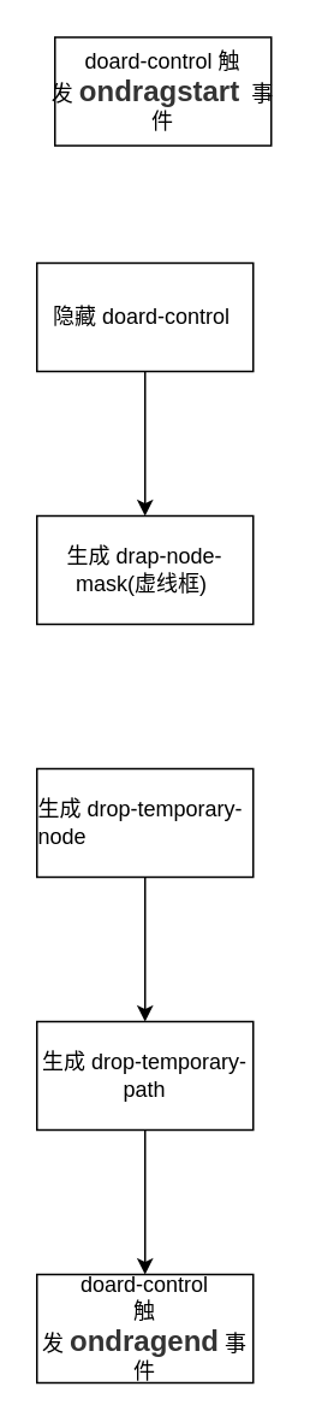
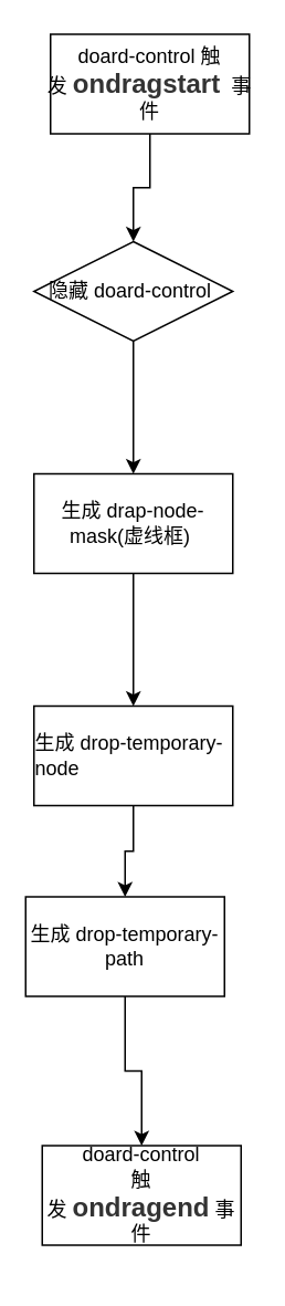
+ <mxCell id="2" value="" style="edgeStyle=orthogonalEdgeStyle;rounded=0;orthogonalLoop=1;jettySize=auto;html=1;" edge="1" parent="1" source="3" target="5"><mxGeometry relative="1" as="geometry" /></mxCell>
- <mxCell id="5" value="隐藏 doard-control&amp;nbsp;" style="whiteSpace=wrap;html=1;rounded=0;" vertex="1" parent="1"><mxGeometry x="20" y="145" width="120" height="60" as="geometry" /></mxCell>
+ <mxCell id="5" value="隐藏 doard-control&amp;nbsp;" style="rhombus;whiteSpace=wrap;html=1;" vertex="1" parent="1"><mxGeometry x="20" y="145" width="120" height="60" as="geometry" /></mxCell>
+ <mxCell id="6" value="" style="edgeStyle=orthogonalEdgeStyle;rounded=0;orthogonalLoop=1;jettySize=auto;html=1;" edge="1" parent="1" source="7" target="9"><mxGeometry relative="1" as="geometry" /></mxCell>
- <mxCell id="11" value="生成 drop-temporary-path" style="whiteSpace=wrap;html=1;rounded=0;" vertex="1" parent="1"><mxGeometry x="20" y="565" width="120" height="60" as="geometry" /></mxCell>
+ <mxCell id="11" value="生成 drop-temporary-path" style="whiteSpace=wrap;html=1;rounded=0;" vertex="1" parent="1"><mxGeometry x="15" y="540" width="120" height="60" as="geometry" /></mxCell>
- <mxCell id="12" value="&amp;nbsp;doard-control&amp;nbsp;&lt;br&gt;触发&amp;nbsp;&lt;span style=&quot;color: rgb(51 , 51 , 51) ; font-family: &amp;#34;arial&amp;#34; ; font-size: medium ; font-weight: 700 ; text-align: justify ; background-color: rgb(255 , 255 , 255)&quot;&gt;ondragend&lt;/span&gt;&amp;nbsp;事件" style="whiteSpace=wrap;html=1;rounded=0;" vertex="1" parent="1"><mxGeometry x="20" y="705" width="120" height="60" as="geometry" /></mxCell>
+ <mxCell id="12" value="&amp;nbsp;doard-control&amp;nbsp;&lt;br&gt;触发&amp;nbsp;&lt;span style=&quot;color: rgb(51 , 51 , 51) ; font-family: &amp;#34;arial&amp;#34; ; font-size: medium ; font-weight: 700 ; text-align: justify ; background-color: rgb(255 , 255 , 255)&quot;&gt;ondragend&lt;/span&gt;&amp;nbsp;事件" style="whiteSpace=wrap;html=1;rounded=0;" vertex="1" parent="1"><mxGeometry x="25" y="690" width="120" height="60" as="geometry" /></mxCell>
